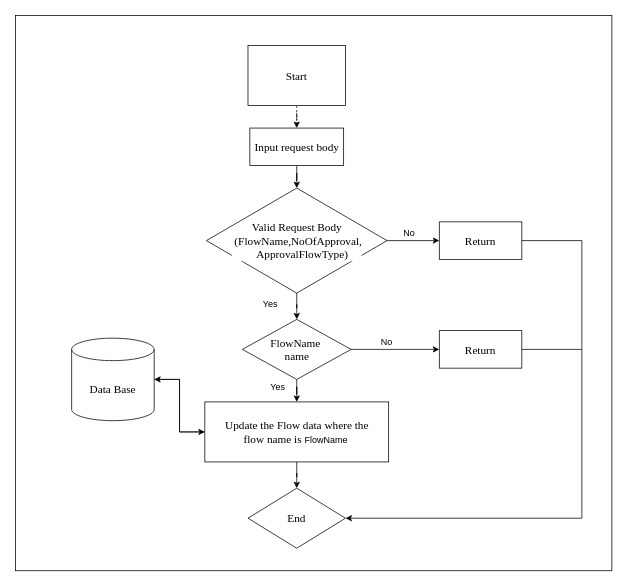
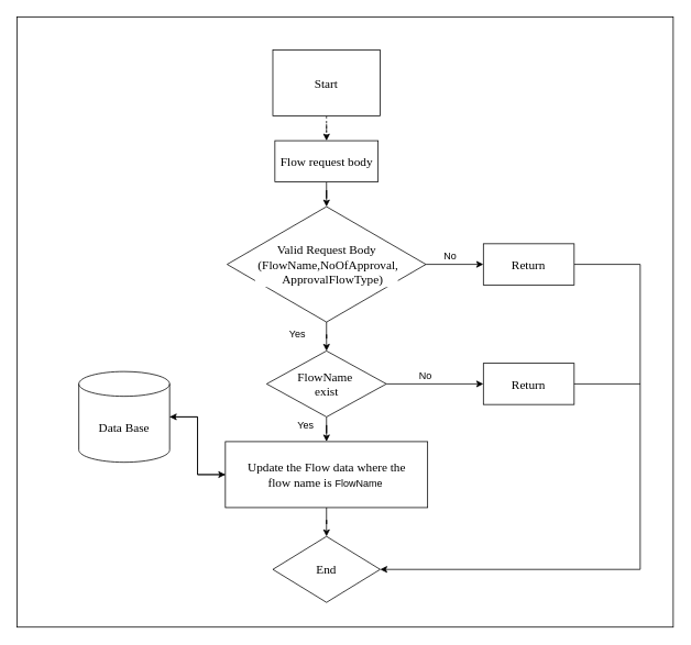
- <mxCell id="26" value="&lt;font style=&quot;font-size: 15px;&quot; face=&quot;Times New Roman&quot;&gt;Input request body&lt;/font&gt;" style="rounded=0;whiteSpace=wrap;html=1;" vertex="1" parent="1"><mxGeometry x="332.51" y="170" width="125" height="50" as="geometry" /></mxCell>
+ <mxCell id="26" value="&lt;font style=&quot;font-size: 15px;&quot; face=&quot;Times New Roman&quot;&gt;Flow request body&lt;/font&gt;" style="rounded=0;whiteSpace=wrap;html=1;" vertex="1" parent="1"><mxGeometry x="332.51" y="170" width="125" height="50" as="geometry" /></mxCell>
- <mxCell id="20" value="&lt;div style=&quot;border-color: var(--border-color); font-size: 15px;&quot;&gt;&lt;font face=&quot;Times New Roman&quot;&gt;FlowName&amp;nbsp;&lt;/font&gt;&lt;/div&gt;&lt;div style=&quot;border-color: var(--border-color); font-size: 15px;&quot;&gt;&lt;font face=&quot;Times New Roman&quot;&gt;name&lt;/font&gt;&lt;/div&gt;" style="rhombus;whiteSpace=wrap;html=1;direction=west;align=center;" parent="1" vertex="1"><mxGeometry x="322.51" y="425" width="145" height="80" as="geometry" /></mxCell>
+ <mxCell id="20" value="&lt;div style=&quot;border-color: var(--border-color); font-size: 15px;&quot;&gt;&lt;font face=&quot;Times New Roman&quot;&gt;FlowName&amp;nbsp;&lt;/font&gt;&lt;/div&gt;&lt;div style=&quot;border-color: var(--border-color); font-size: 15px;&quot;&gt;&lt;font face=&quot;Times New Roman&quot;&gt;exist&lt;/font&gt;&lt;/div&gt;" style="rhombus;whiteSpace=wrap;html=1;direction=west;align=center;" parent="1" vertex="1"><mxGeometry x="322.51" y="425" width="145" height="80" as="geometry" /></mxCell>
